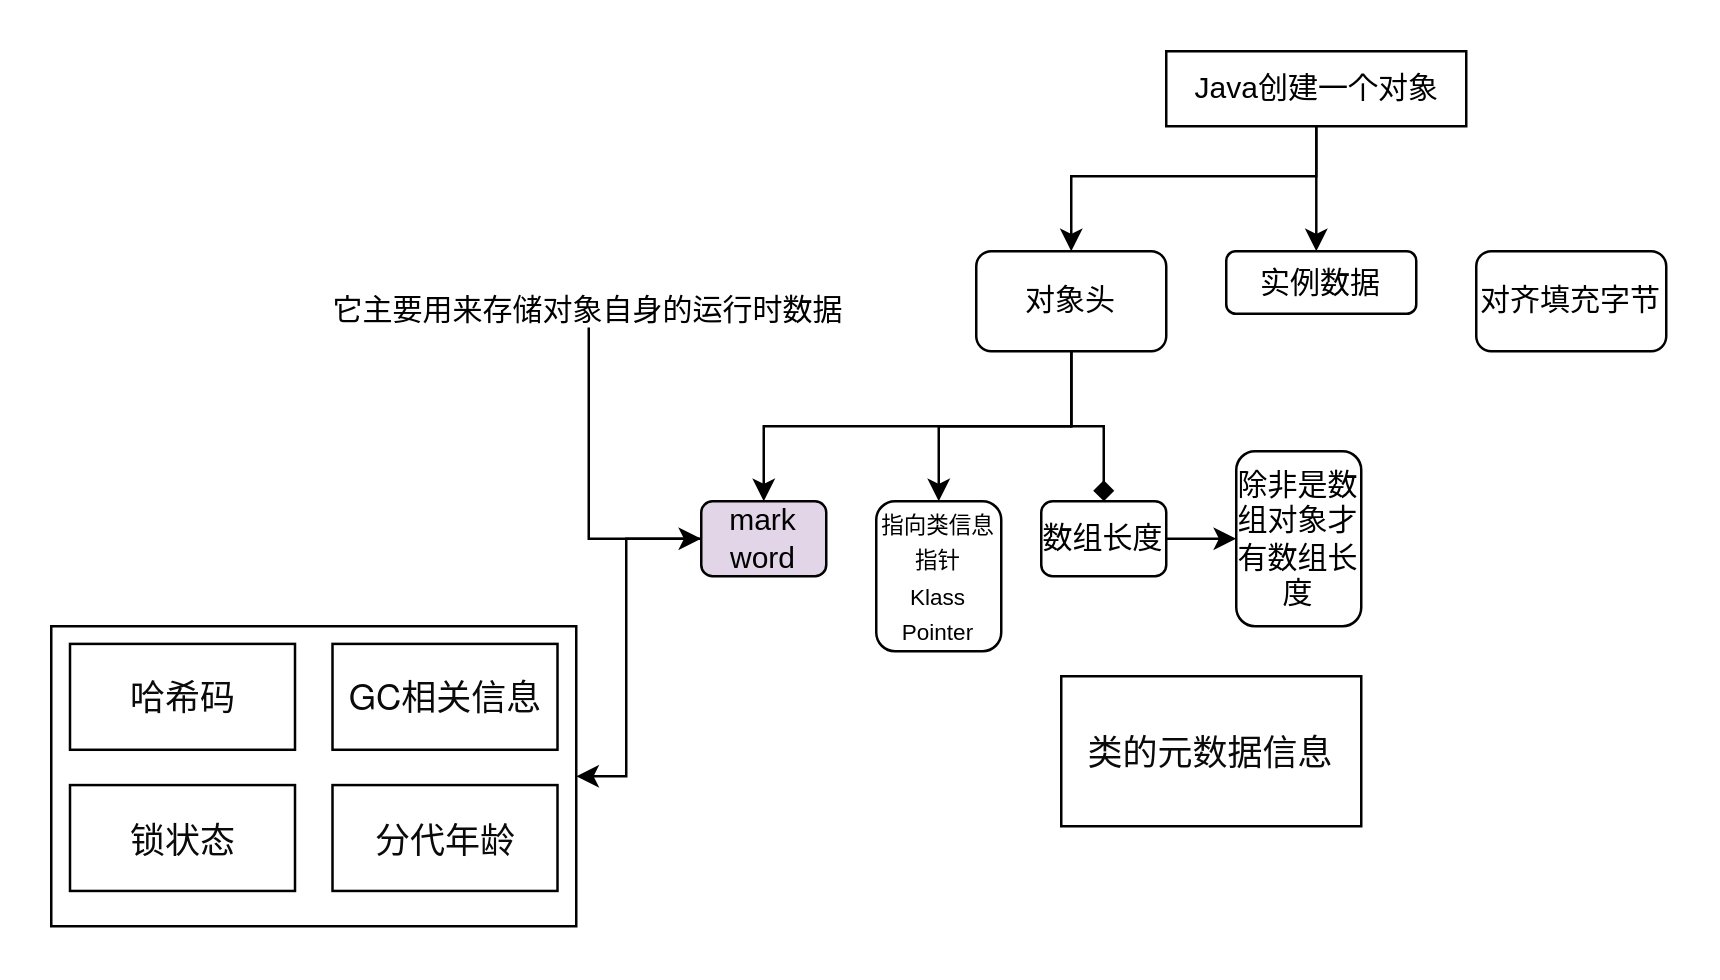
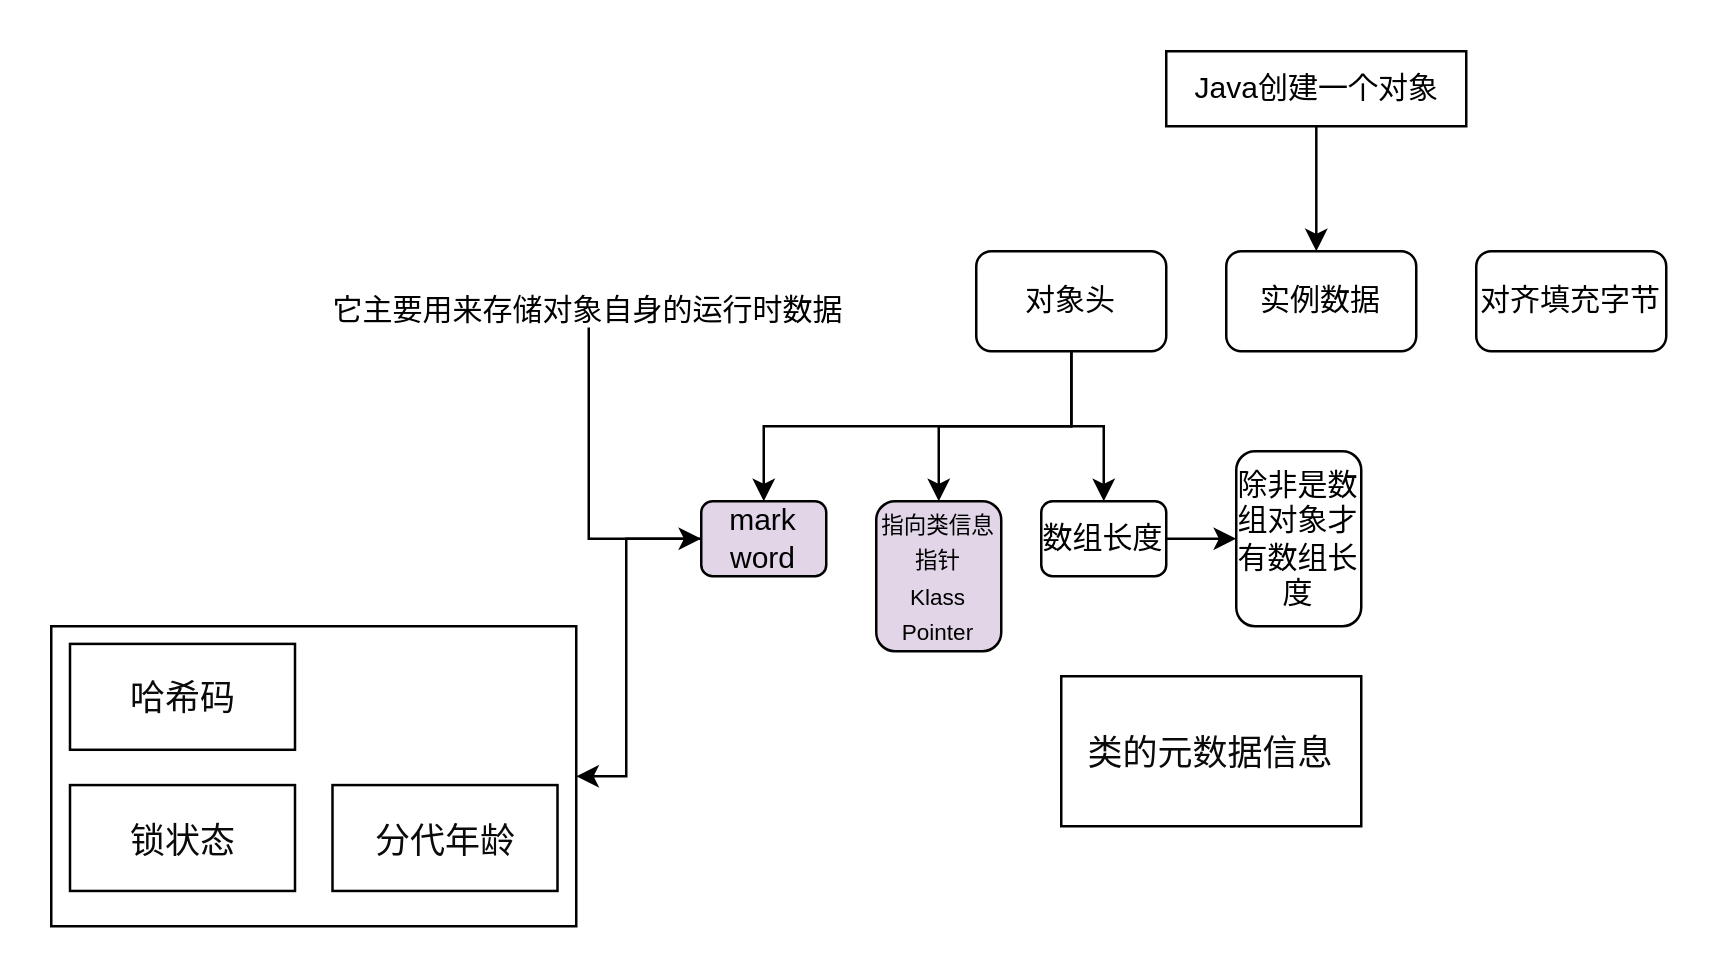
- <mxCell id="6" style="edgeStyle=orthogonalEdgeStyle;rounded=0;orthogonalLoop=1;jettySize=auto;html=1;entryX=0.5;entryY=0;entryDx=0;entryDy=0;" edge="1" parent="1" source="7" target="5"><mxGeometry relative="1" as="geometry"><Array as="points"><mxPoint x="526" y="70" /><mxPoint x="428" y="70" /></Array></mxGeometry></mxCell>
- <mxCell id="8" value="实例数据" style="rounded=1;whiteSpace=wrap;html=1;" vertex="1" parent="1"><mxGeometry x="490" y="100" width="76" height="25" as="geometry" /></mxCell>
+ <mxCell id="8" value="实例数据" style="rounded=1;whiteSpace=wrap;html=1;" vertex="1" parent="1"><mxGeometry x="490" y="100" width="76" height="40" as="geometry" /></mxCell>
- <mxCell id="4" style="edgeStyle=orthogonalEdgeStyle;rounded=0;orthogonalLoop=1;jettySize=auto;html=1;entryX=0.5;entryY=0;entryDx=0;entryDy=0;endArrow=diamond;" edge="1" parent="1" source="5" target="15"><mxGeometry relative="1" as="geometry" /></mxCell>
+ <mxCell id="4" style="edgeStyle=orthogonalEdgeStyle;rounded=0;orthogonalLoop=1;jettySize=auto;html=1;entryX=0.5;entryY=0;entryDx=0;entryDy=0;" edge="1" parent="1" source="5" target="15"><mxGeometry relative="1" as="geometry" /></mxCell>
- <mxCell id="13" value="&lt;font style=&quot;font-size: 9px;&quot;&gt;指向类信息指针&lt;/font&gt;&lt;div&gt;&lt;font style=&quot;font-size: 9px;&quot;&gt;Klass Pointer&lt;br&gt;&lt;/font&gt;&lt;/div&gt;" style="rounded=1;whiteSpace=wrap;html=1;" vertex="1" parent="1"><mxGeometry x="350" y="200" width="50" height="60" as="geometry" /></mxCell>
+ <mxCell id="13" value="&lt;font style=&quot;font-size: 9px;&quot;&gt;指向类信息指针&lt;/font&gt;&lt;div&gt;&lt;font style=&quot;font-size: 9px;&quot;&gt;Klass Pointer&lt;br&gt;&lt;/font&gt;&lt;/div&gt;" style="rounded=1;whiteSpace=wrap;html=1;fillColor=#e1d5e7;" vertex="1" parent="1"><mxGeometry x="350" y="200" width="50" height="60" as="geometry" /></mxCell>
- <mxCell id="22" value="&lt;span style=&quot;color: rgb(10, 10, 10); font-family: &amp;quot;Helvetica Neue&amp;quot;, BlinkMacSystemFont, &amp;quot;Segoe UI&amp;quot;, &amp;quot;PingFang SC&amp;quot;, Roboto, &amp;quot;Microsoft YaHei&amp;quot;, &amp;quot;Source Han Sans SC&amp;quot;, &amp;quot;Noto Sans CJK SC&amp;quot;, &amp;quot;Myriad Pro&amp;quot;, &amp;quot;Hiragino Sans&amp;quot;, &amp;quot;Yu Gothic&amp;quot;, &amp;quot;Lucida Grande&amp;quot;, sans-serif; font-size: 14px; text-align: start; white-space-collapse: preserve; background-color: rgb(255, 255, 255);&quot;&gt;GC相关信息&lt;/span&gt;" style="whiteSpace=wrap;html=1;" vertex="1" parent="19"><mxGeometry x="112.5" y="7.059" width="90" height="42.353" as="geometry" /></mxCell>
